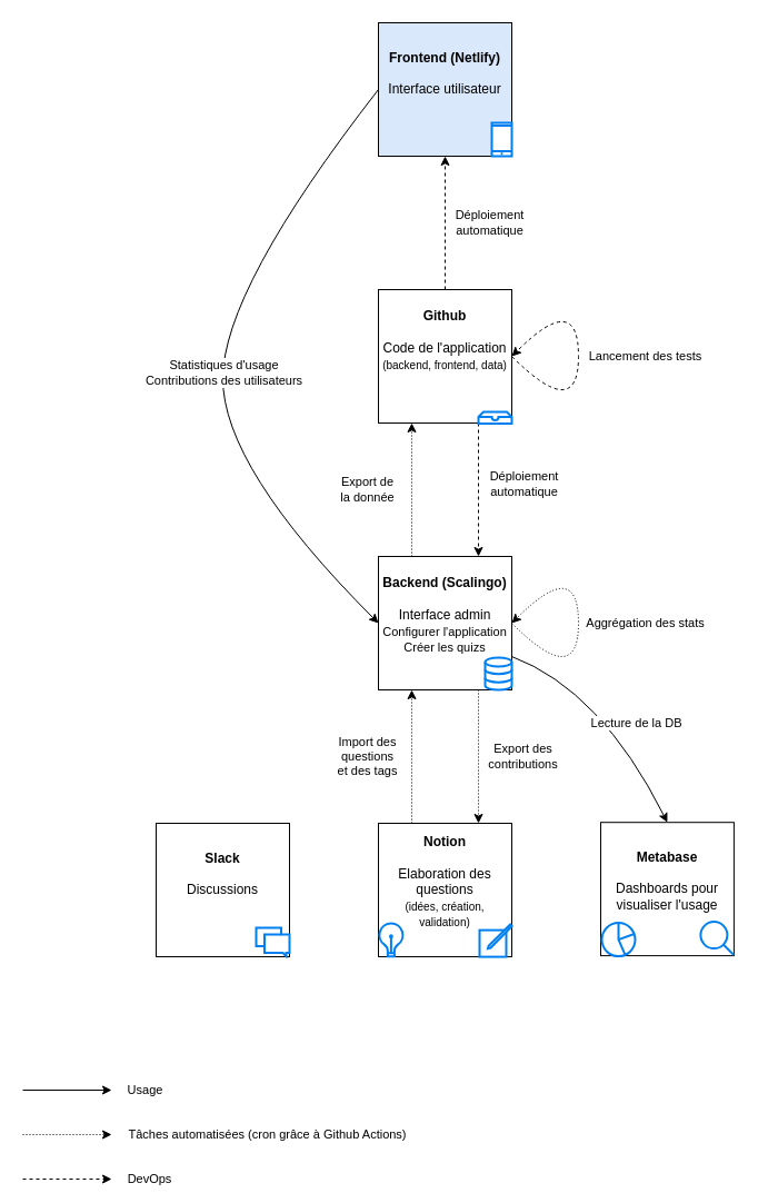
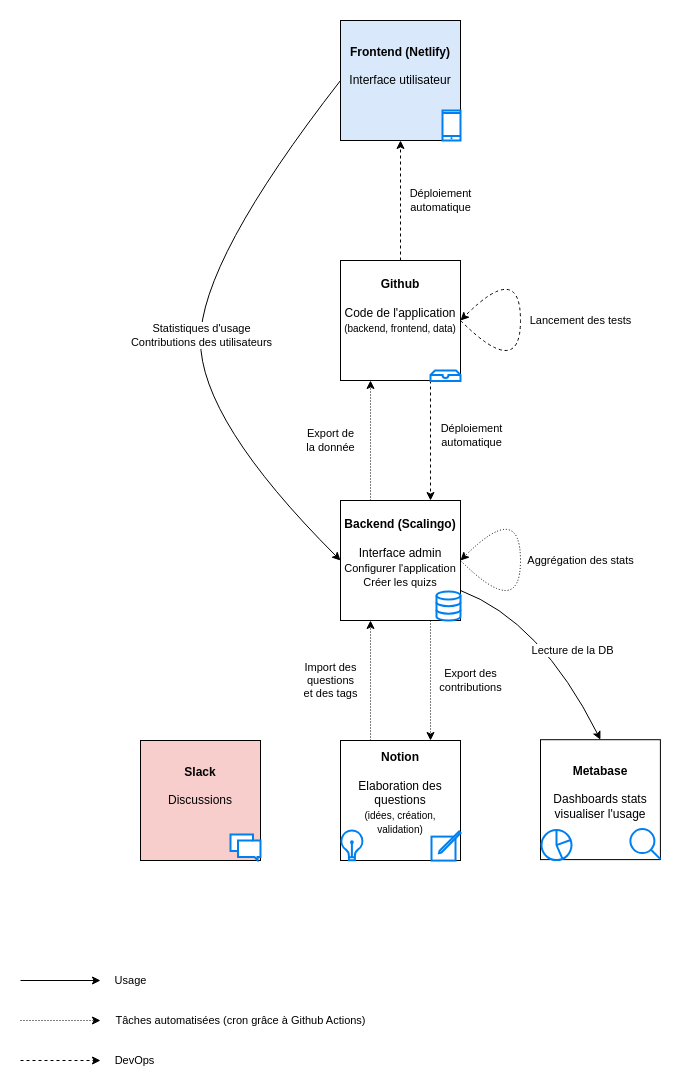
- <mxCell id="23" value="&lt;b&gt;Metabase&lt;/b&gt;&lt;br&gt;&lt;br&gt;Dashboards pour visualiser l'usage&lt;br&gt;&lt;br&gt;" style="whiteSpace=wrap;html=1;aspect=fixed;" vertex="1" parent="1"><mxGeometry x="540" y="739.2" width="119.9" height="119.9" as="geometry" /></mxCell>
+ <mxCell id="23" value="&lt;b&gt;Metabase&lt;/b&gt;&lt;br&gt;&lt;br&gt;Dashboards stats visualiser l'usage&lt;br&gt;&lt;br&gt;" style="whiteSpace=wrap;html=1;aspect=fixed;" vertex="1" parent="1"><mxGeometry x="540" y="739.2" width="119.9" height="119.9" as="geometry" /></mxCell>
- <mxCell id="18" value="&lt;b&gt;Slack&lt;/b&gt;&lt;br&gt;&lt;br&gt;Discussions&lt;br&gt;&lt;br&gt;&lt;br&gt;" style="whiteSpace=wrap;html=1;aspect=fixed;" vertex="1" parent="1"><mxGeometry x="140" y="740" width="120" height="120" as="geometry" /></mxCell>
+ <mxCell id="18" value="&lt;b&gt;Slack&lt;/b&gt;&lt;br&gt;&lt;br&gt;Discussions&lt;br&gt;&lt;br&gt;&lt;br&gt;" style="whiteSpace=wrap;html=1;aspect=fixed;fillColor=#f8cecc;" vertex="1" parent="1"><mxGeometry x="140" y="740" width="120" height="120" as="geometry" /></mxCell>
